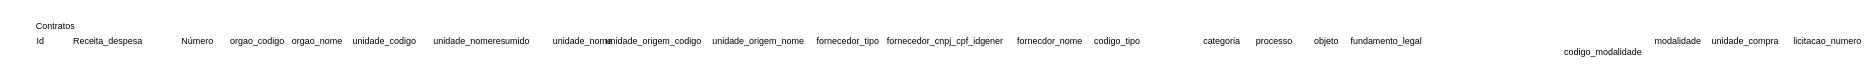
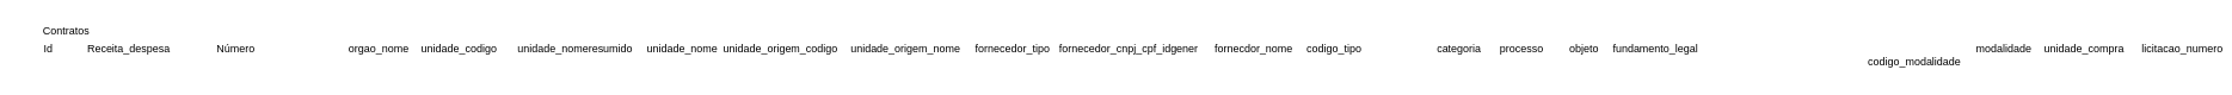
- <mxCell id="6" value="orgao_codigo" style="text;html=1;strokeColor=none;fillColor=none;align=center;verticalAlign=middle;whiteSpace=wrap;rounded=0;" vertex="1" parent="1"><mxGeometry x="310" y="40" width="60" height="30" as="geometry" /></mxCell>
- <mxCell id="10" value="unidade_nome" style="text;html=1;strokeColor=none;fillColor=none;align=center;verticalAlign=middle;whiteSpace=wrap;rounded=0;" vertex="1" parent="1"><mxGeometry x="745" y="40" width="60" height="30" as="geometry" /></mxCell>
+ <mxCell id="10" value="unidade_nome" style="text;html=1;strokeColor=none;fillColor=none;align=center;verticalAlign=middle;whiteSpace=wrap;rounded=0;" vertex="1" parent="1"><mxGeometry x="730" y="40" width="60" height="30" as="geometry" /></mxCell>
